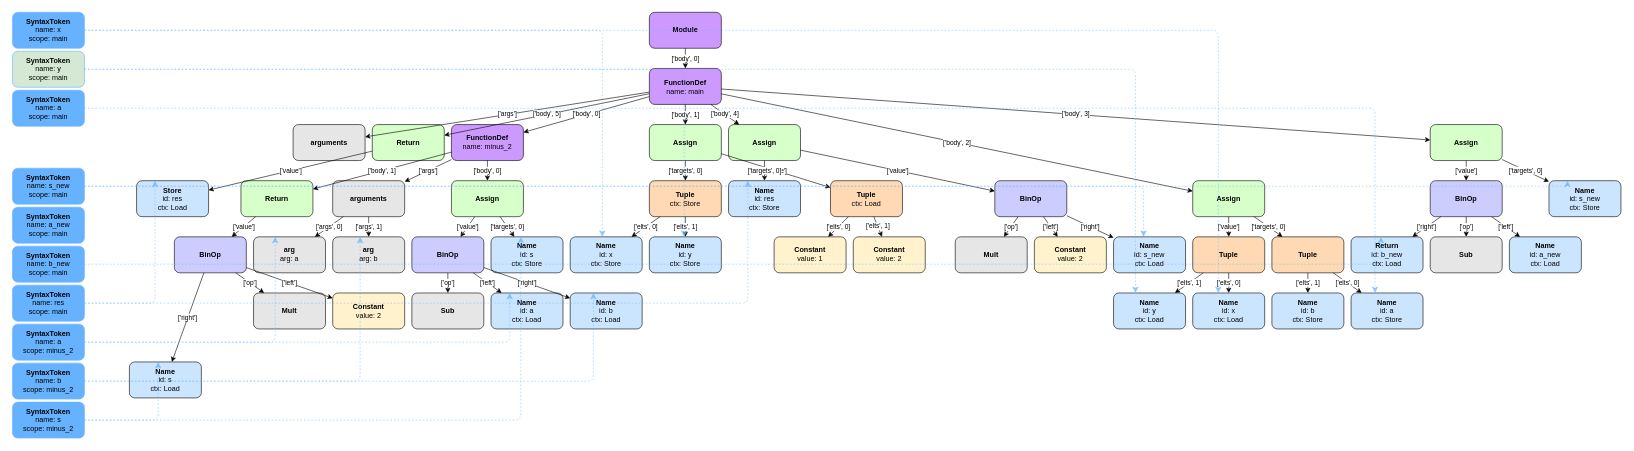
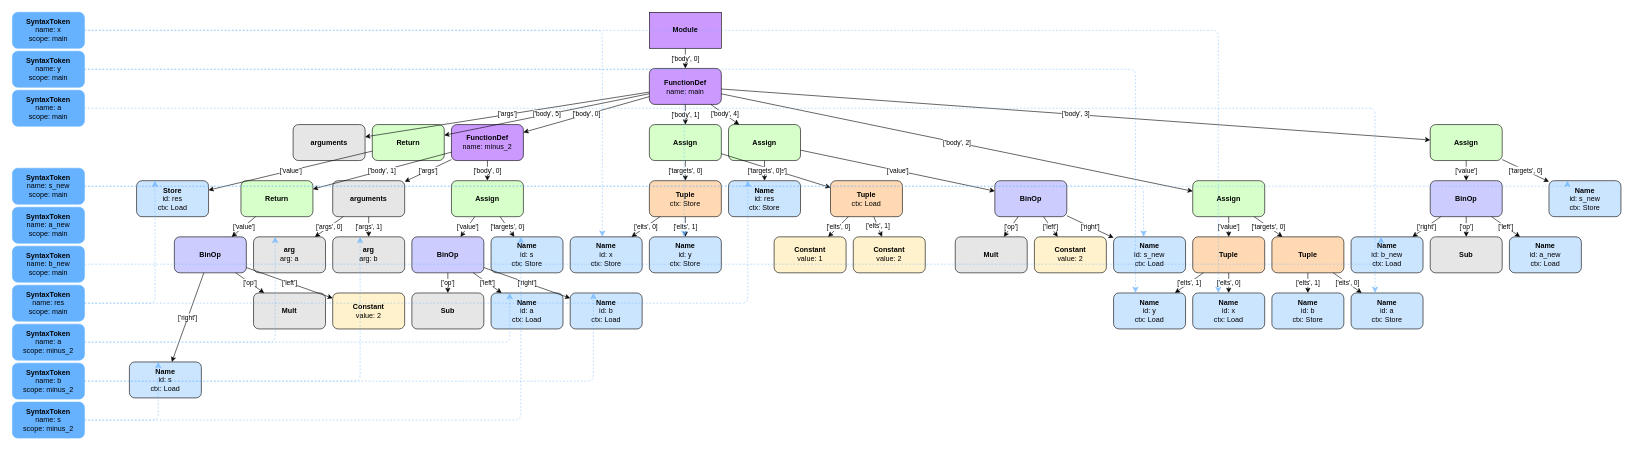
- <mxCell id="2" value="&lt;b&gt;Module&lt;/b&gt;" style="whiteSpace=wrap;html=1;rounded=1;fillColor=#CC99FF;strokeColor=#000000" parent="1" vertex="1"><mxGeometry x="1081.98" y="20" width="120" height="60" as="geometry" /></mxCell>
+ <mxCell id="2" value="&lt;b&gt;Module&lt;/b&gt;" style="whiteSpace=wrap;html=1;fillColor=#CC99FF;strokeColor=#000000;rounded=0;" parent="1" vertex="1"><mxGeometry x="1081.98" y="20" width="120" height="60" as="geometry" /></mxCell>
- <mxCell id="94" value="&lt;b&gt;SyntaxToken&lt;/b&gt;&lt;br&gt;name: y&lt;br&gt;scope: main" style="whiteSpace=wrap;html=1;rounded=1;fillColor=#d5e8d4;strokeColor=#66B2FF;" parent="1" vertex="1"><mxGeometry x="20" y="85" width="120" height="60" as="geometry" /></mxCell>
+ <mxCell id="94" value="&lt;b&gt;SyntaxToken&lt;/b&gt;&lt;br&gt;name: y&lt;br&gt;scope: main" style="whiteSpace=wrap;html=1;rounded=1;fillColor=#66B2FF;strokeColor=#66B2FF" parent="1" vertex="1"><mxGeometry x="20" y="85" width="120" height="60" as="geometry" /></mxCell>
- <mxCell id="39" value="&lt;b&gt;Return&lt;/b&gt;&lt;br&gt;id: b_new&lt;br&gt;ctx: Load" style="whiteSpace=wrap;html=1;rounded=1;fillColor=#CCE5FF;strokeColor=#000000" parent="1" vertex="1"><mxGeometry x="2252" y="394.4" width="120" height="60" as="geometry" /></mxCell>
+ <mxCell id="39" value="&lt;b&gt;Name&lt;/b&gt;&lt;br&gt;id: b_new&lt;br&gt;ctx: Load" style="whiteSpace=wrap;html=1;rounded=1;fillColor=#CCE5FF;strokeColor=#000000" parent="1" vertex="1"><mxGeometry x="2252" y="394.4" width="120" height="60" as="geometry" /></mxCell>
